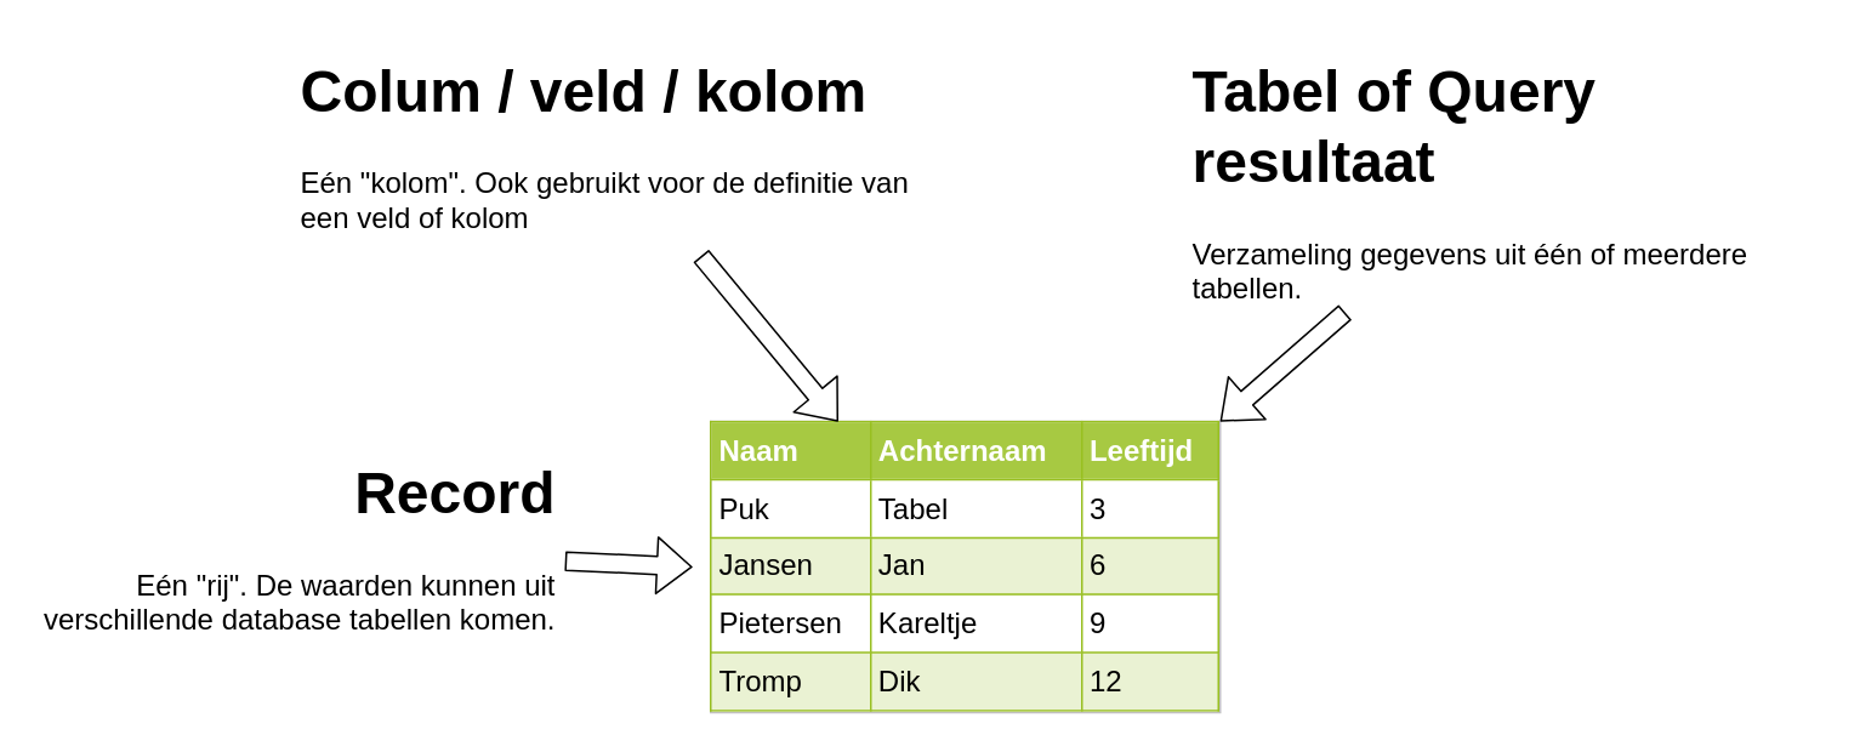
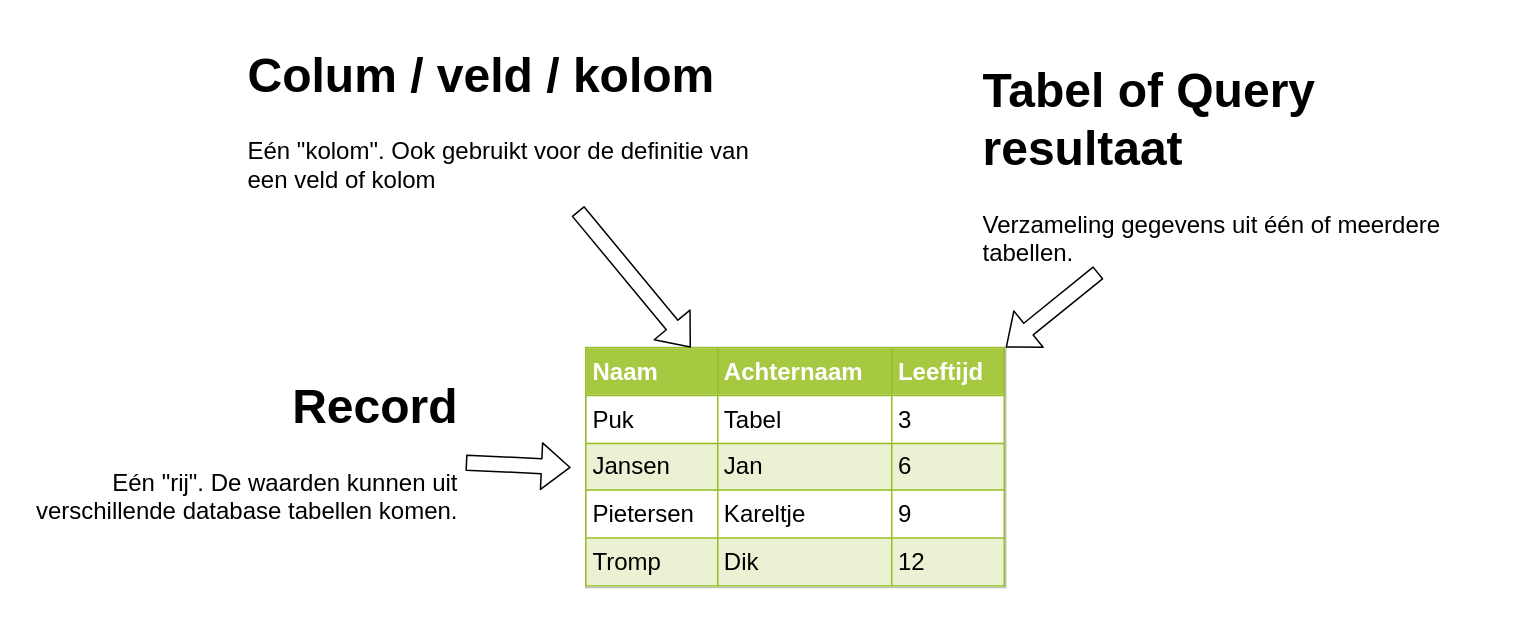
- <mxCell id="7" value="&lt;h1&gt;Tabel of Query resultaat&lt;/h1&gt;&lt;p&gt;Verzameling gegevens uit één of meerdere tabellen.&amp;nbsp;&lt;/p&gt;" style="text;html=1;strokeColor=none;fillColor=none;spacing=5;spacingTop=-20;whiteSpace=wrap;overflow=hidden;rounded=0;labelBackgroundColor=none;fontSize=16;align=left;" parent="1" vertex="1"><mxGeometry x="650" y="20" width="350" height="151" as="geometry" /></mxCell>
+ <mxCell id="7" value="&lt;h1&gt;Tabel of Query resultaat&lt;/h1&gt;&lt;p&gt;Verzameling gegevens uit één of meerdere tabellen.&amp;nbsp;&lt;/p&gt;" style="text;html=1;strokeColor=none;fillColor=none;spacing=5;spacingTop=-20;whiteSpace=wrap;overflow=hidden;rounded=0;labelBackgroundColor=none;fontSize=16;align=left;" parent="1" vertex="1"><mxGeometry x="650" y="30" width="350" height="151" as="geometry" /></mxCell>
